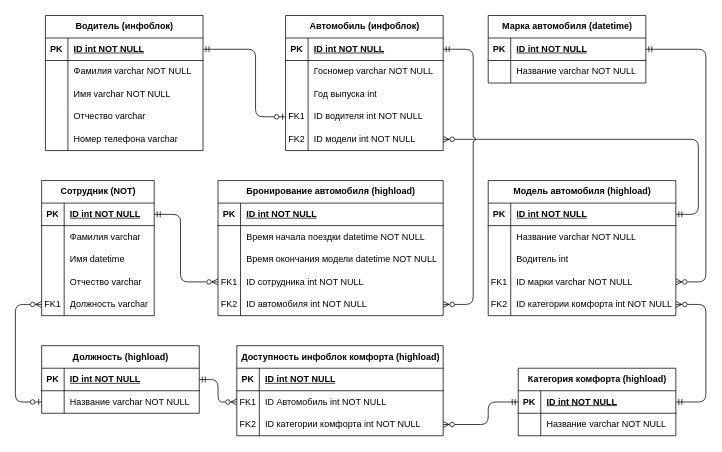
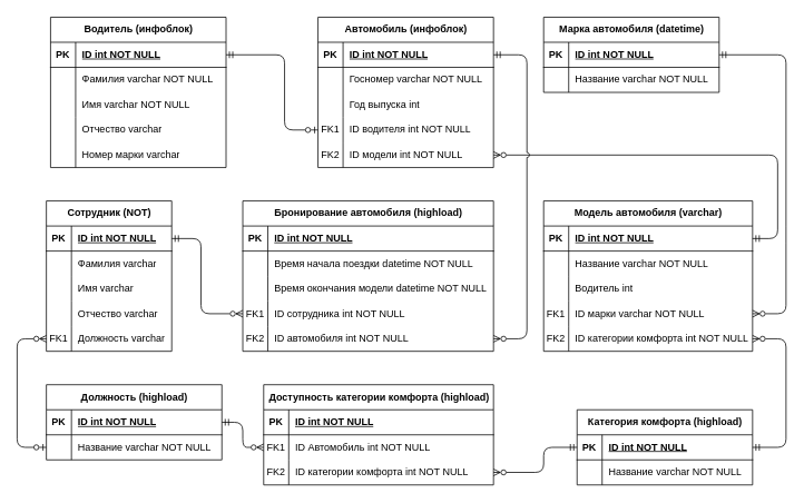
- <mxCell id="56" value="Номер телефона varchar" style="shape=partialRectangle;connectable=0;fillColor=none;top=0;left=0;bottom=0;right=0;align=left;spacingLeft=6;overflow=hidden;whiteSpace=wrap;html=1;" parent="54" vertex="1"><mxGeometry x="30" width="180" height="30" as="geometry"><mxRectangle width="180" height="30" as="alternateBounds" /></mxGeometry></mxCell>
+ <mxCell id="56" value="Номер марки varchar" style="shape=partialRectangle;connectable=0;fillColor=none;top=0;left=0;bottom=0;right=0;align=left;spacingLeft=6;overflow=hidden;whiteSpace=wrap;html=1;" parent="54" vertex="1"><mxGeometry x="30" width="180" height="30" as="geometry"><mxRectangle width="180" height="30" as="alternateBounds" /></mxGeometry></mxCell>
- <mxCell id="18" value="Модель автомобиля (highload)" style="shape=table;startSize=30;container=1;collapsible=1;childLayout=tableLayout;fixedRows=1;rowLines=0;fontStyle=1;align=center;resizeLast=1;html=1;" parent="1" vertex="1"><mxGeometry x="650" y="240" width="250" height="180" as="geometry" /></mxCell>
+ <mxCell id="18" value="Модель автомобиля (varchar)" style="shape=table;startSize=30;container=1;collapsible=1;childLayout=tableLayout;fixedRows=1;rowLines=0;fontStyle=1;align=center;resizeLast=1;html=1;" parent="1" vertex="1"><mxGeometry x="650" y="240" width="250" height="180" as="geometry" /></mxCell>
- <mxCell id="11" value="Имя&amp;nbsp;datetime" style="shape=partialRectangle;connectable=0;fillColor=none;top=0;left=0;bottom=0;right=0;align=left;spacingLeft=6;overflow=hidden;whiteSpace=wrap;html=1;" parent="9" vertex="1"><mxGeometry x="30" width="120" height="30" as="geometry"><mxRectangle width="120" height="30" as="alternateBounds" /></mxGeometry></mxCell>
+ <mxCell id="11" value="Имя&amp;nbsp;varchar" style="shape=partialRectangle;connectable=0;fillColor=none;top=0;left=0;bottom=0;right=0;align=left;spacingLeft=6;overflow=hidden;whiteSpace=wrap;html=1;" parent="9" vertex="1"><mxGeometry x="30" width="120" height="30" as="geometry"><mxRectangle width="120" height="30" as="alternateBounds" /></mxGeometry></mxCell>
- <mxCell id="102" value="Доступность инфоблок комфорта (highload)" style="shape=table;startSize=30;container=1;collapsible=1;childLayout=tableLayout;fixedRows=1;rowLines=0;fontStyle=1;align=center;resizeLast=1;html=1;" parent="1" vertex="1"><mxGeometry x="315" y="460" width="275" height="120" as="geometry" /></mxCell>
+ <mxCell id="102" value="Доступность категории комфорта (highload)" style="shape=table;startSize=30;container=1;collapsible=1;childLayout=tableLayout;fixedRows=1;rowLines=0;fontStyle=1;align=center;resizeLast=1;html=1;" parent="1" vertex="1"><mxGeometry x="315" y="460" width="275" height="120" as="geometry" /></mxCell>
